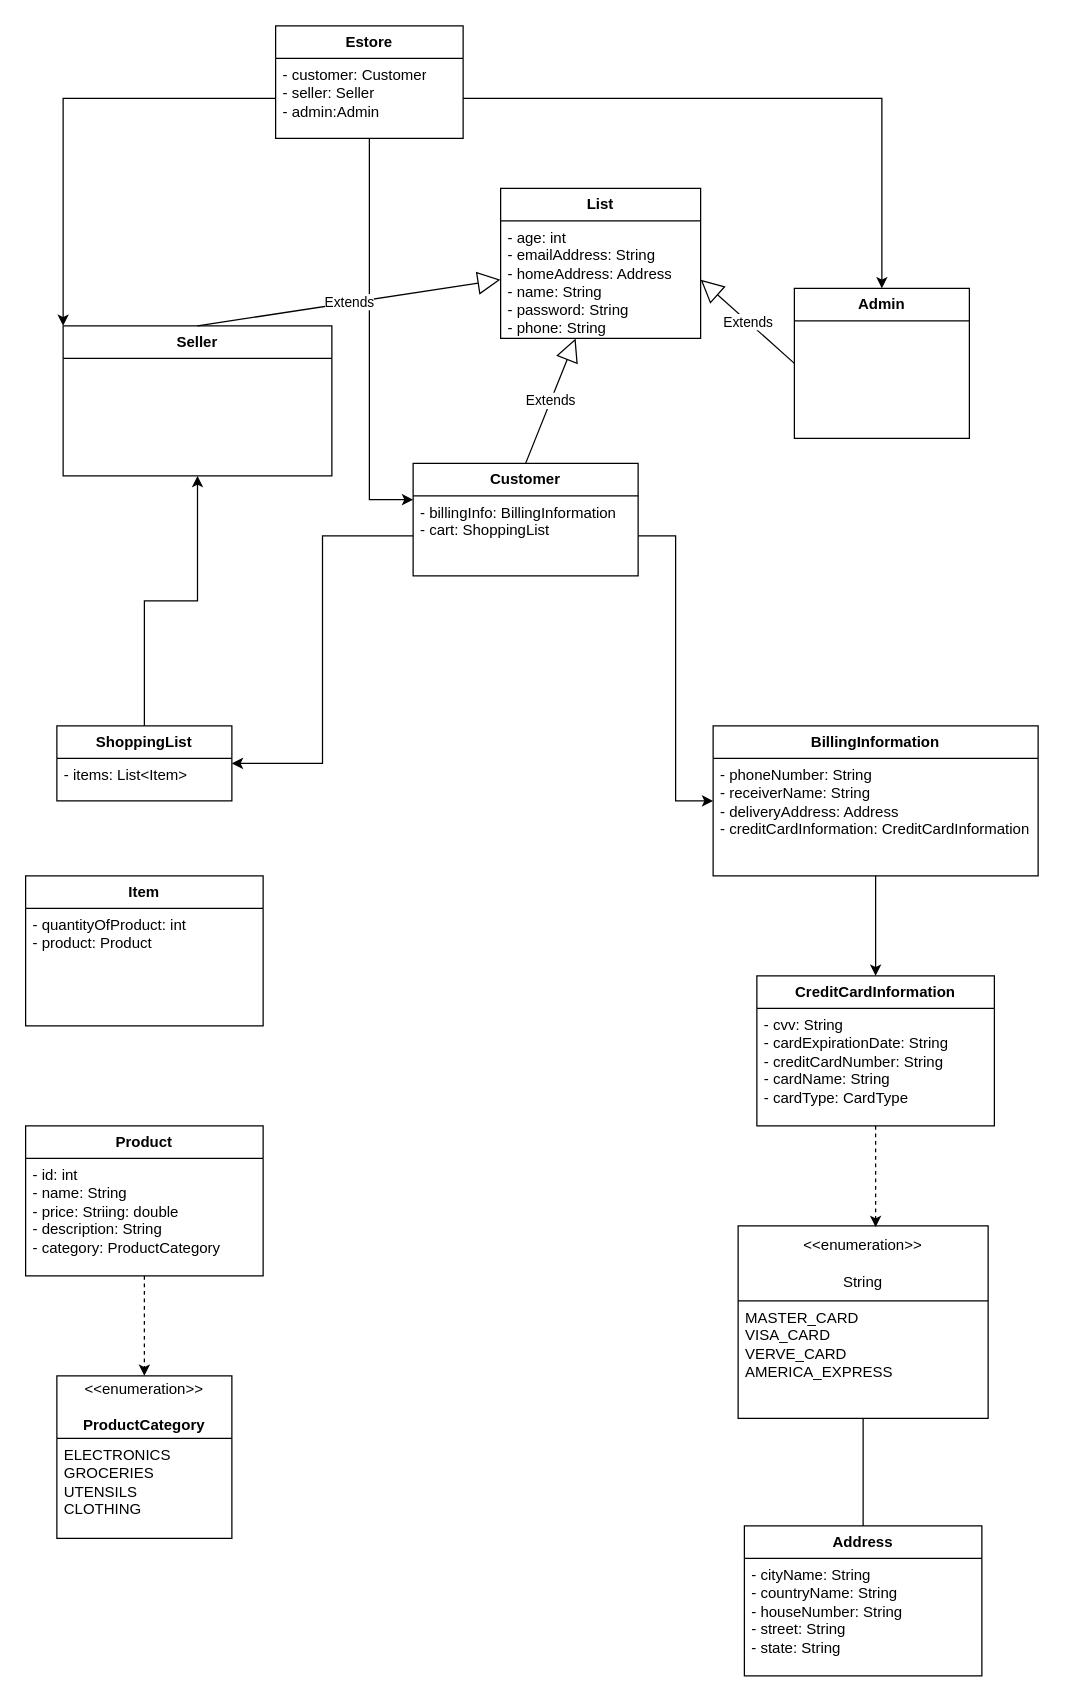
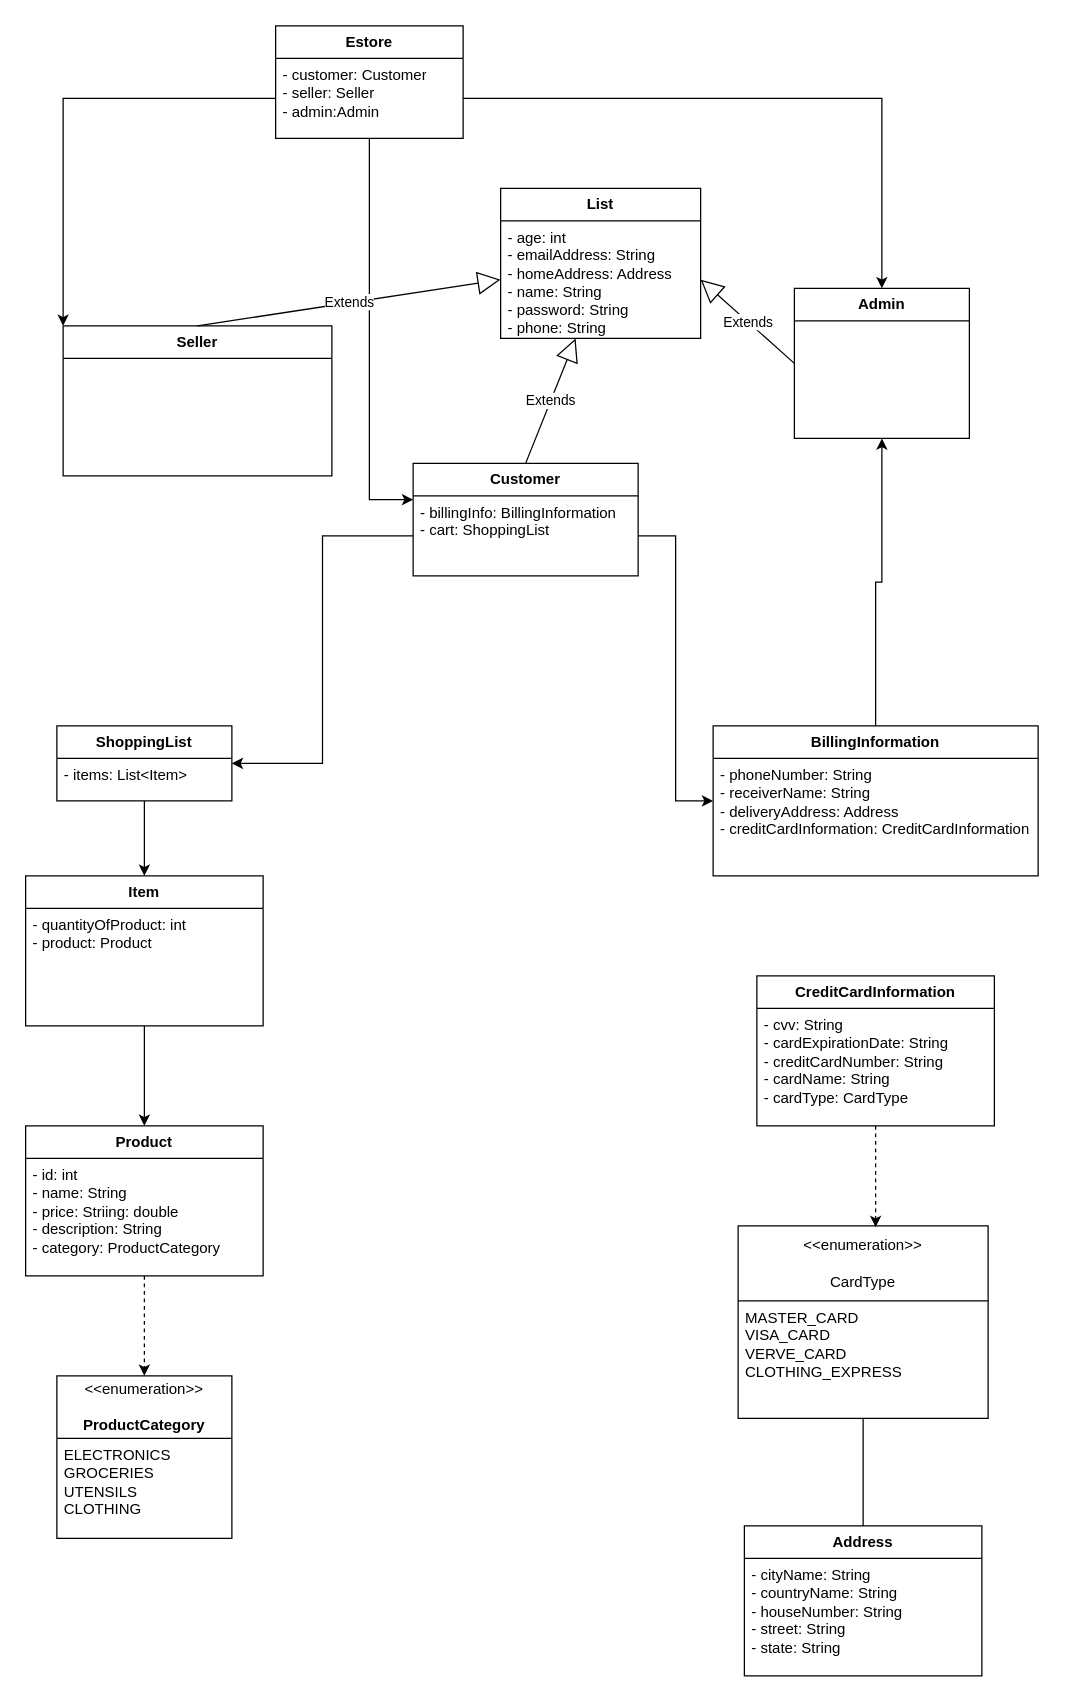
- <mxCell id="8" style="edgeStyle=orthogonalEdgeStyle;rounded=0;orthogonalLoop=1;jettySize=auto;html=1;" parent="1" source="9" target="11" edge="1"><mxGeometry relative="1" as="geometry" /></mxCell>
+ <mxCell id="8" style="edgeStyle=orthogonalEdgeStyle;rounded=0;orthogonalLoop=1;jettySize=auto;html=1;entryX=0.5;entryY=0;entryDx=0;entryDy=0;" parent="1" source="9" target="13" edge="1"><mxGeometry relative="1" as="geometry" /></mxCell>
- <mxCell id="18" style="edgeStyle=orthogonalEdgeStyle;rounded=0;orthogonalLoop=1;jettySize=auto;html=1;entryX=0.5;entryY=0;entryDx=0;entryDy=0;" parent="1" source="19" target="21" edge="1"><mxGeometry relative="1" as="geometry" /></mxCell>
+ <mxCell id="18" style="edgeStyle=orthogonalEdgeStyle;rounded=0;orthogonalLoop=1;jettySize=auto;html=1;" parent="1" source="19" target="28" edge="1"><mxGeometry relative="1" as="geometry" /></mxCell>
+ <mxCell id="12" style="edgeStyle=orthogonalEdgeStyle;rounded=0;orthogonalLoop=1;jettySize=auto;html=1;entryX=0.5;entryY=0;entryDx=0;entryDy=0;" parent="1" source="13" target="16" edge="1"><mxGeometry relative="1" as="geometry" /></mxCell>
- <mxCell id="24" value="&amp;lt;&amp;lt;enumeration&amp;gt;&amp;gt;&lt;br&gt;&lt;br&gt;String" style="swimlane;fontStyle=0;childLayout=stackLayout;horizontal=1;startSize=60;fillColor=none;horizontalStack=0;resizeParent=1;resizeParentMax=0;resizeLast=0;collapsible=1;marginBottom=0;whiteSpace=wrap;html=1;" parent="1" vertex="1"><mxGeometry x="590" y="980" width="200" height="154" as="geometry" /></mxCell>
+ <mxCell id="24" value="&amp;lt;&amp;lt;enumeration&amp;gt;&amp;gt;&lt;br&gt;&lt;br&gt;CardType" style="swimlane;fontStyle=0;childLayout=stackLayout;horizontal=1;startSize=60;fillColor=none;horizontalStack=0;resizeParent=1;resizeParentMax=0;resizeLast=0;collapsible=1;marginBottom=0;whiteSpace=wrap;html=1;" parent="1" vertex="1"><mxGeometry x="590" y="980" width="200" height="154" as="geometry" /></mxCell>
- <mxCell id="25" value="MASTER_CARD&lt;br&gt;VISA_CARD&lt;br&gt;VERVE_CARD&lt;br&gt;AMERICA_EXPRESS" style="text;strokeColor=none;fillColor=none;align=left;verticalAlign=top;spacingLeft=4;spacingRight=4;overflow=hidden;rotatable=0;points=[[0,0.5],[1,0.5]];portConstraint=eastwest;whiteSpace=wrap;html=1;" parent="24" vertex="1"><mxGeometry y="60" width="200" height="94" as="geometry" /></mxCell>
+ <mxCell id="25" value="MASTER_CARD&lt;br&gt;VISA_CARD&lt;br&gt;VERVE_CARD&lt;br&gt;CLOTHING_EXPRESS" style="text;strokeColor=none;fillColor=none;align=left;verticalAlign=top;spacingLeft=4;spacingRight=4;overflow=hidden;rotatable=0;points=[[0,0.5],[1,0.5]];portConstraint=eastwest;whiteSpace=wrap;html=1;" parent="24" vertex="1"><mxGeometry y="60" width="200" height="94" as="geometry" /></mxCell>
